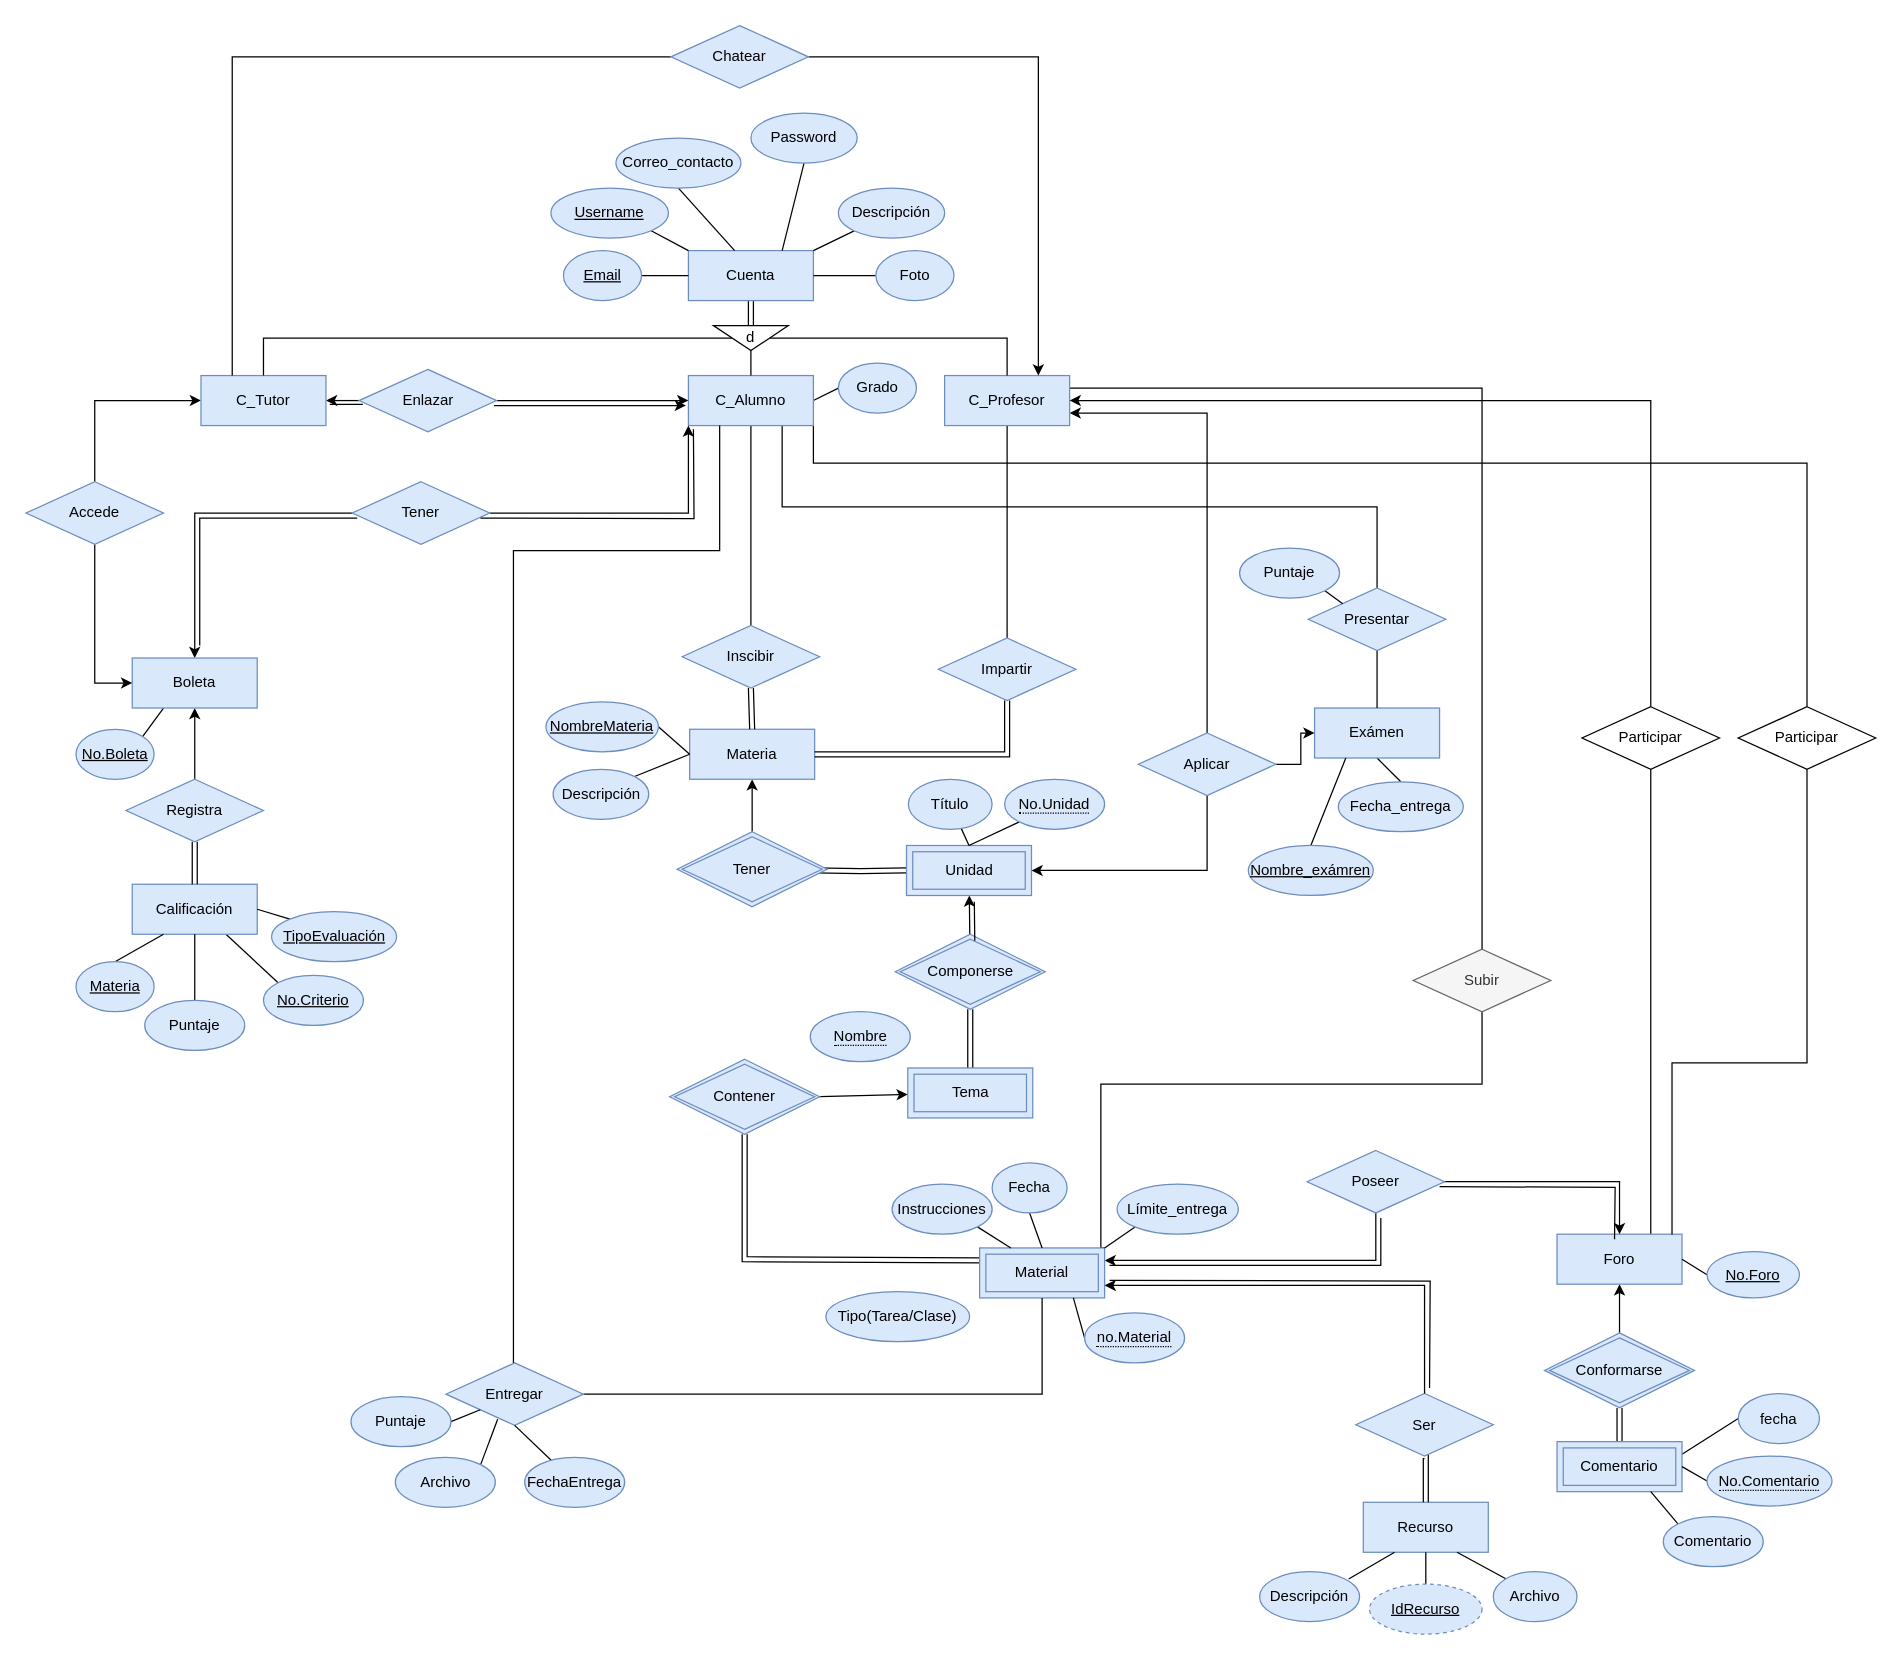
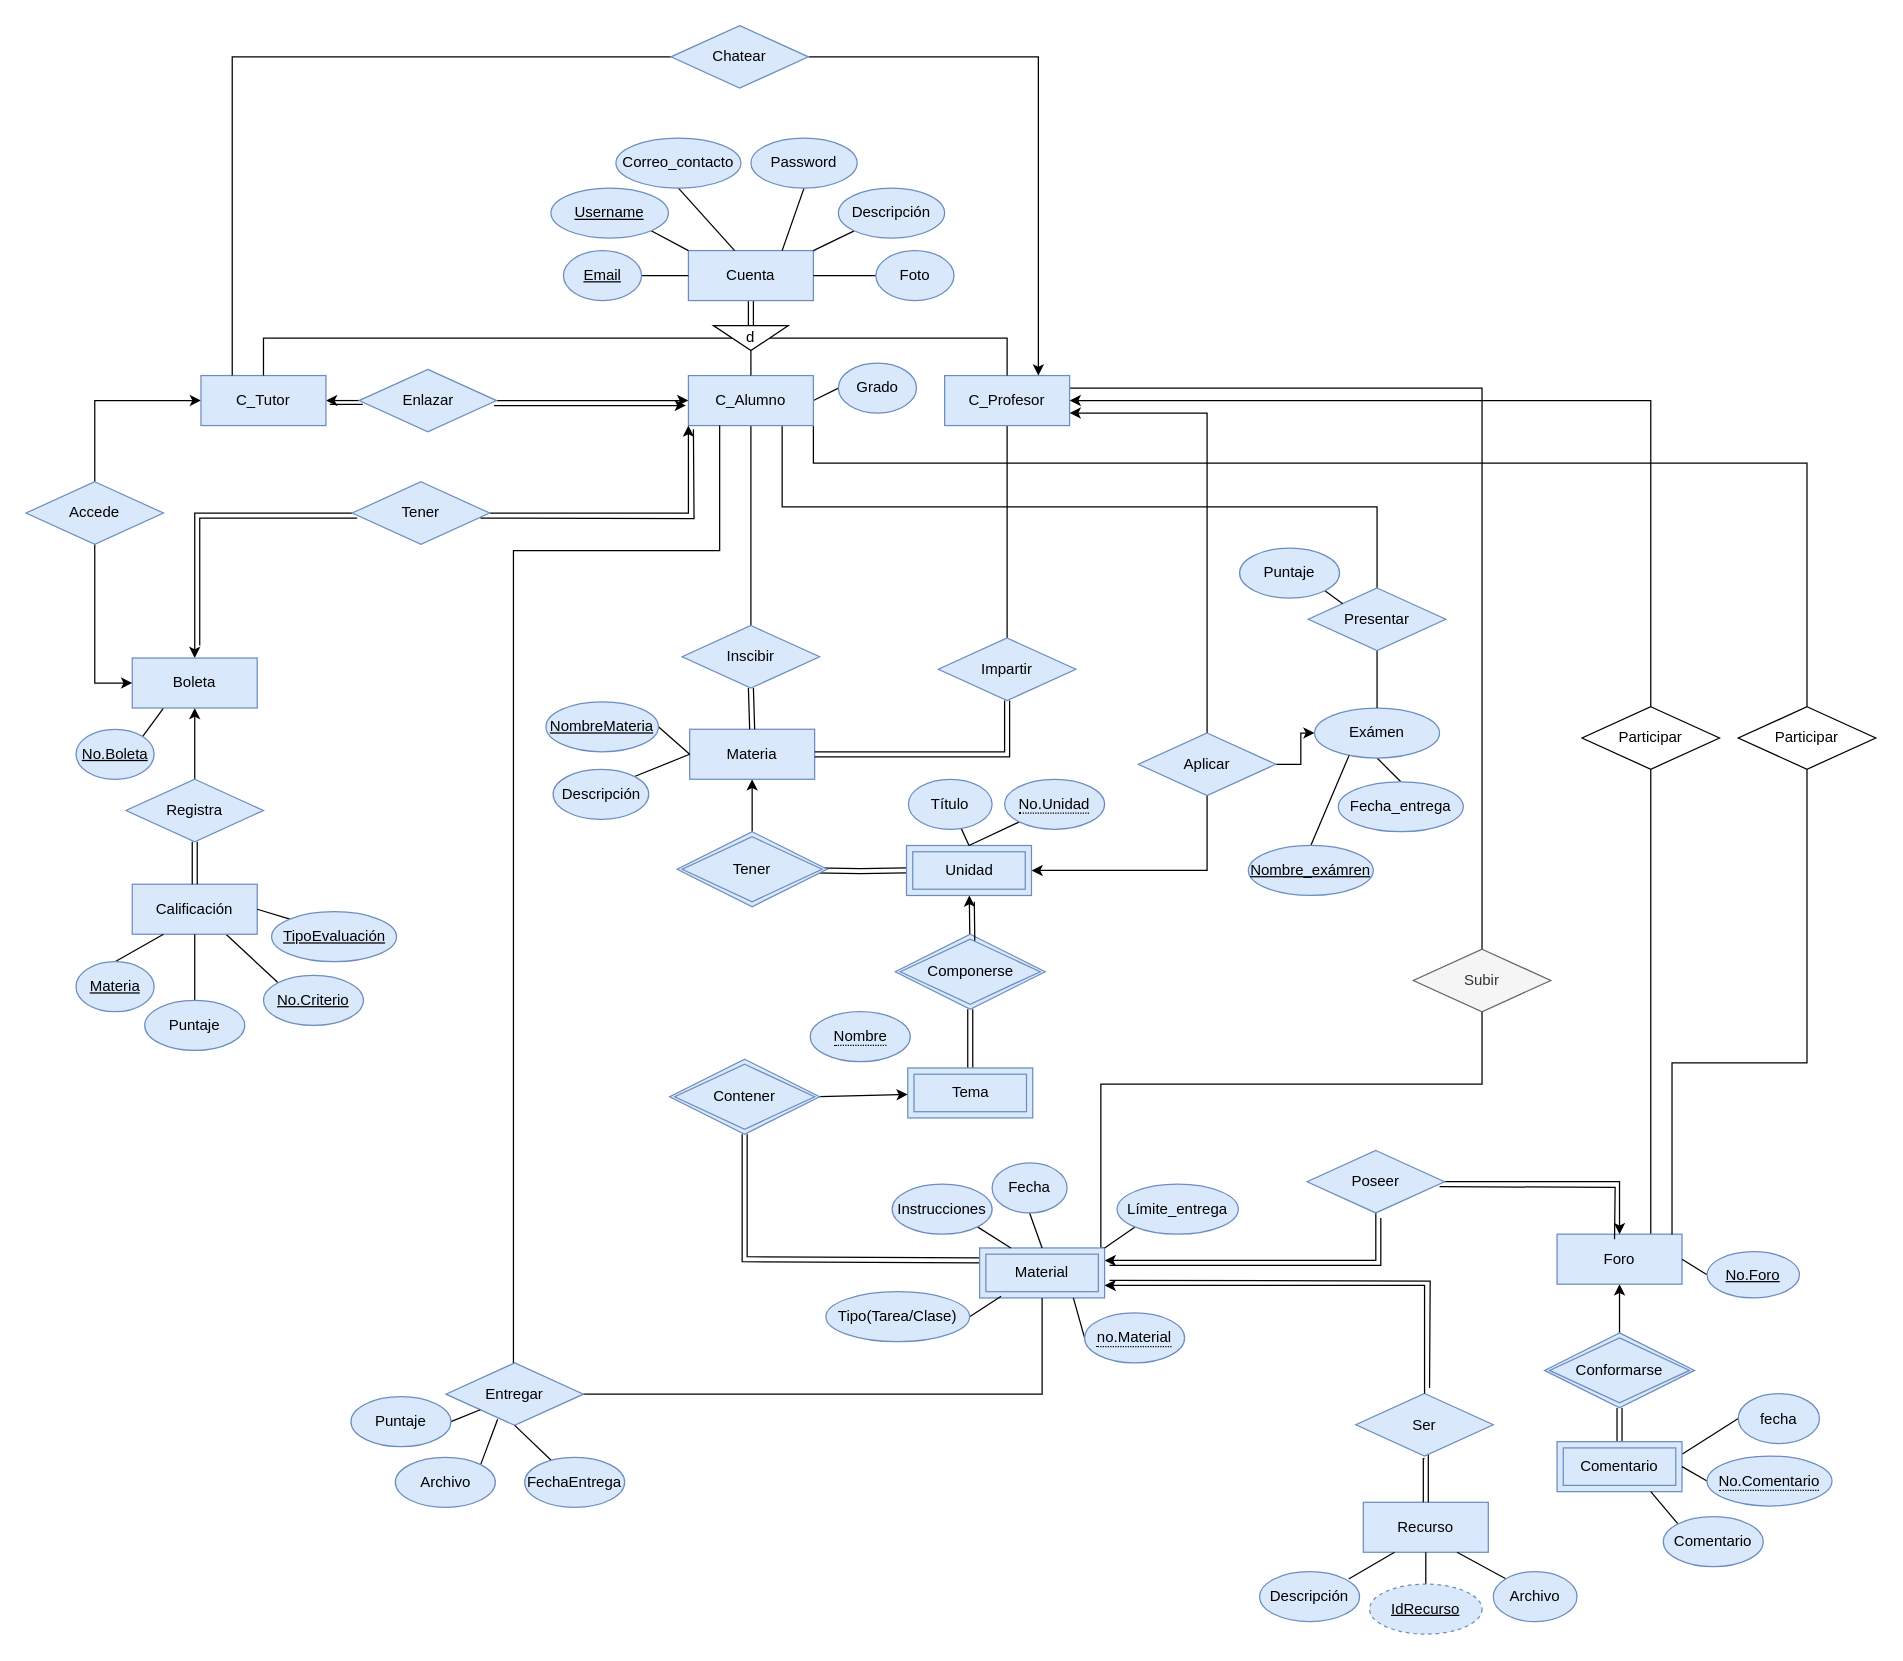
- <mxCell id="20" value="Password" style="ellipse;whiteSpace=wrap;html=1;fontStyle=0;fillColor=#dae8fc;strokeColor=#6c8ebf;" parent="1" vertex="1"><mxGeometry x="600" y="90" width="85" height="40" as="geometry" /></mxCell>
+ <mxCell id="20" value="Password" style="ellipse;whiteSpace=wrap;html=1;fontStyle=0;fillColor=#dae8fc;strokeColor=#6c8ebf;" parent="1" vertex="1"><mxGeometry x="600" y="110" width="85" height="40" as="geometry" /></mxCell>
- <mxCell id="51" value="Exámen" style="rounded=0;whiteSpace=wrap;html=1;fillColor=#dae8fc;strokeColor=#6c8ebf;" parent="1" vertex="1"><mxGeometry x="1051" y="566" width="100" height="40" as="geometry" /></mxCell>
+ <mxCell id="51" value="Exámen" style="ellipse;whiteSpace=wrap;html=1;fillColor=#dae8fc;strokeColor=#6c8ebf;" parent="1" vertex="1"><mxGeometry x="1051" y="566" width="100" height="40" as="geometry" /></mxCell>
+ <mxCell id="154" style="rounded=0;orthogonalLoop=1;jettySize=auto;html=1;exitX=1;exitY=0.5;exitDx=0;exitDy=0;entryX=0.172;entryY=0.965;entryDx=0;entryDy=0;entryPerimeter=0;startArrow=none;startFill=0;endArrow=none;endFill=0;" parent="1" source="155" target="77" edge="1"><mxGeometry relative="1" as="geometry" /></mxCell>
